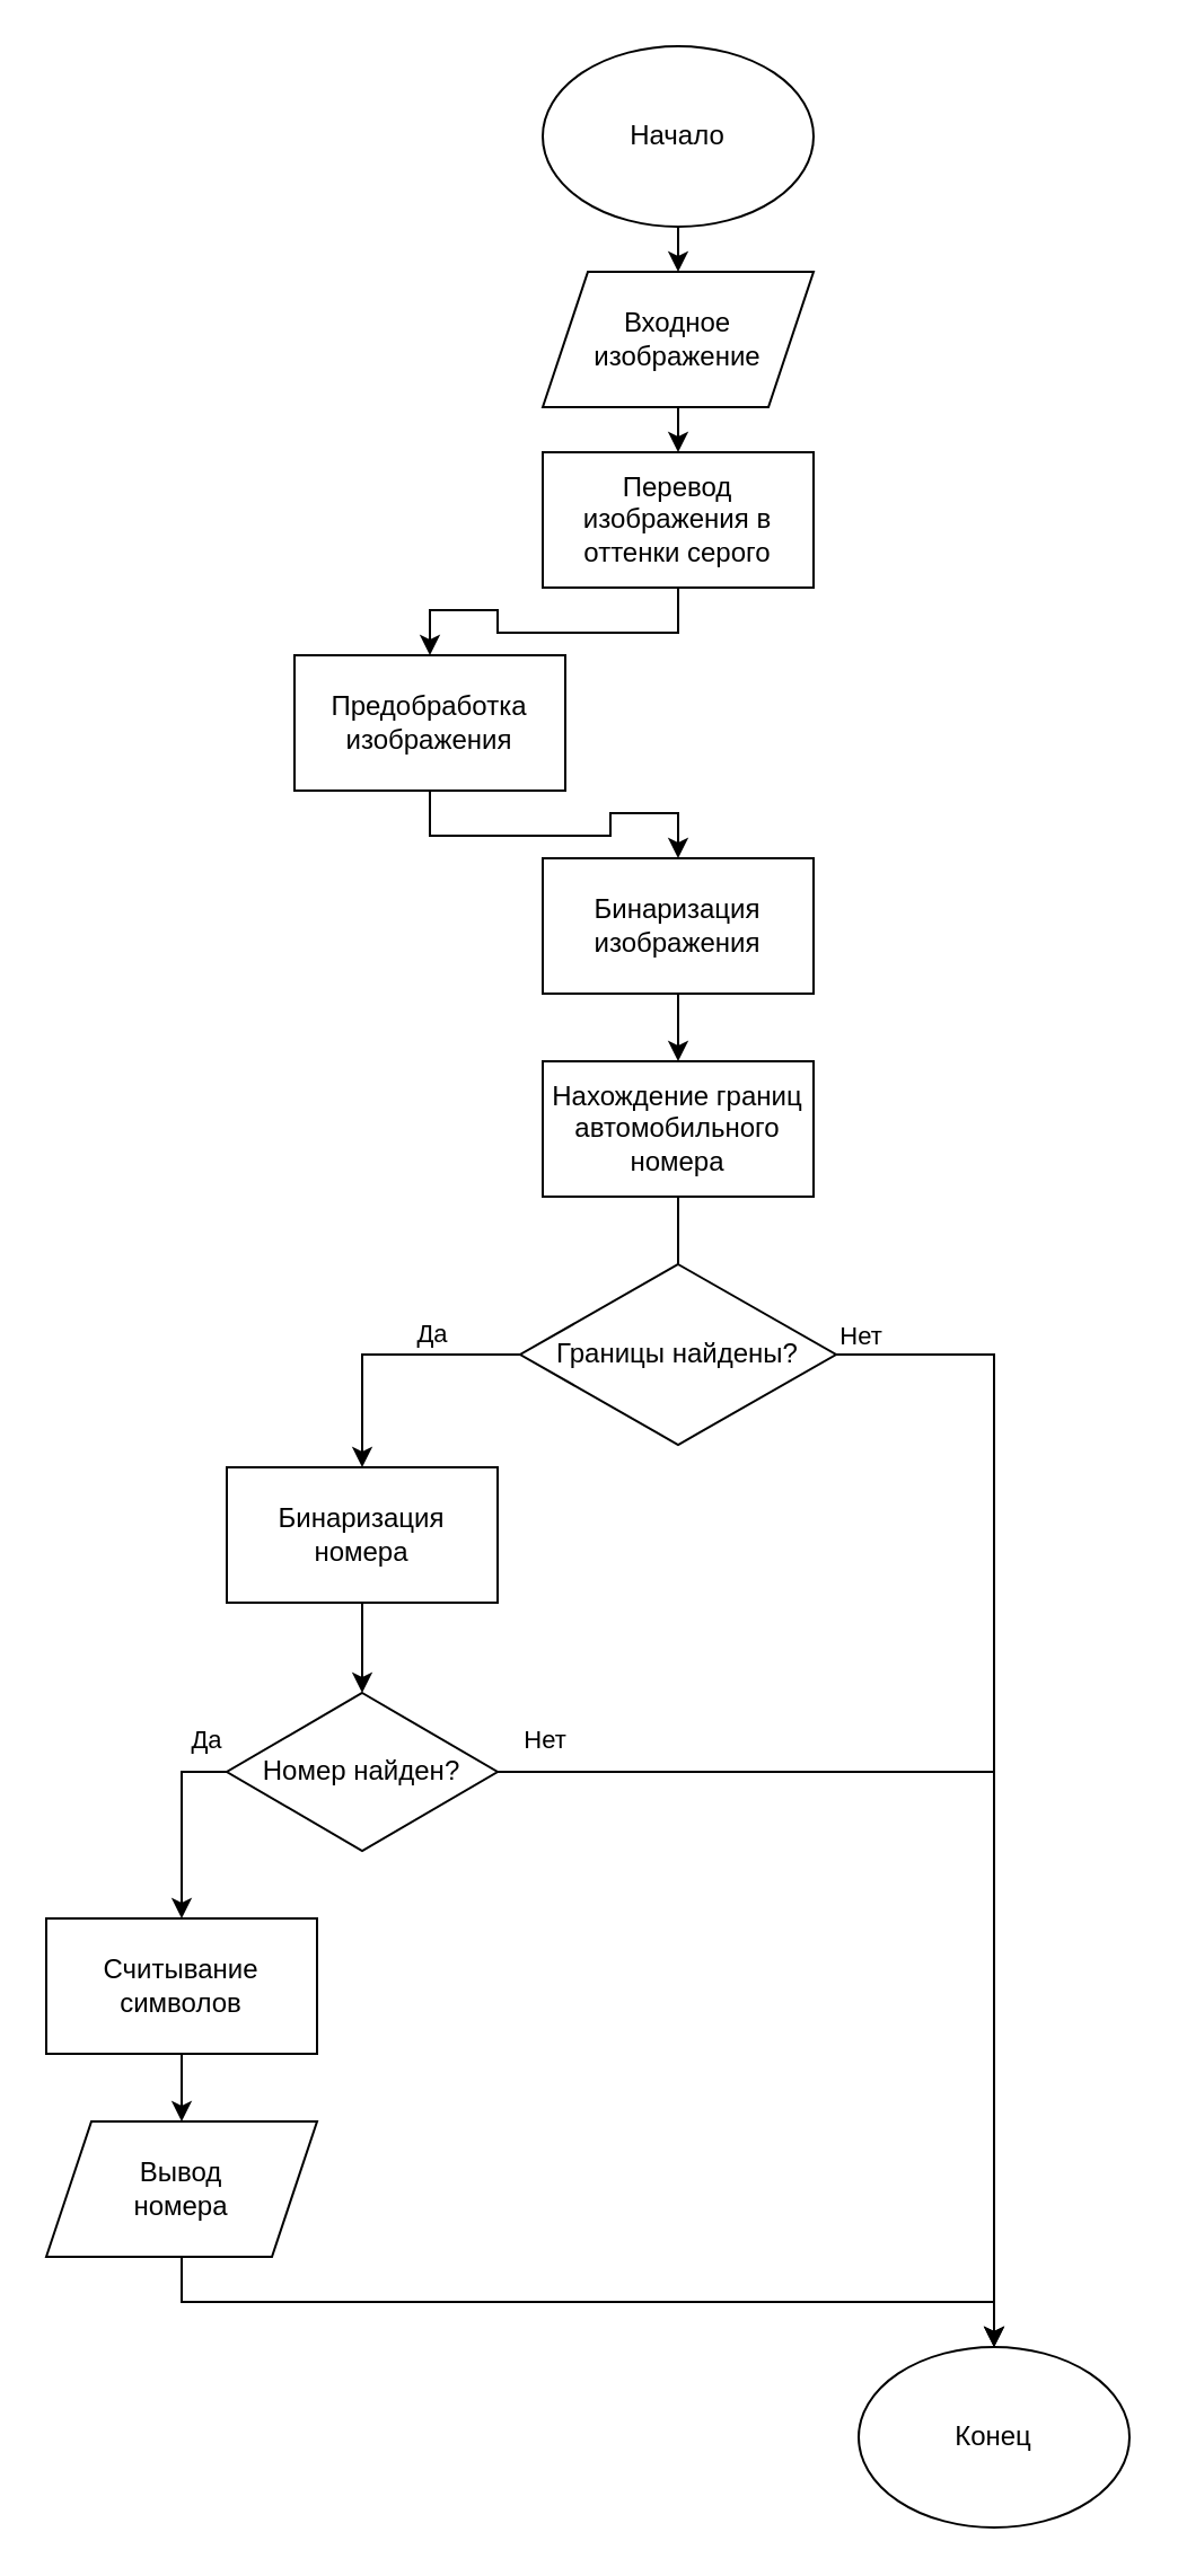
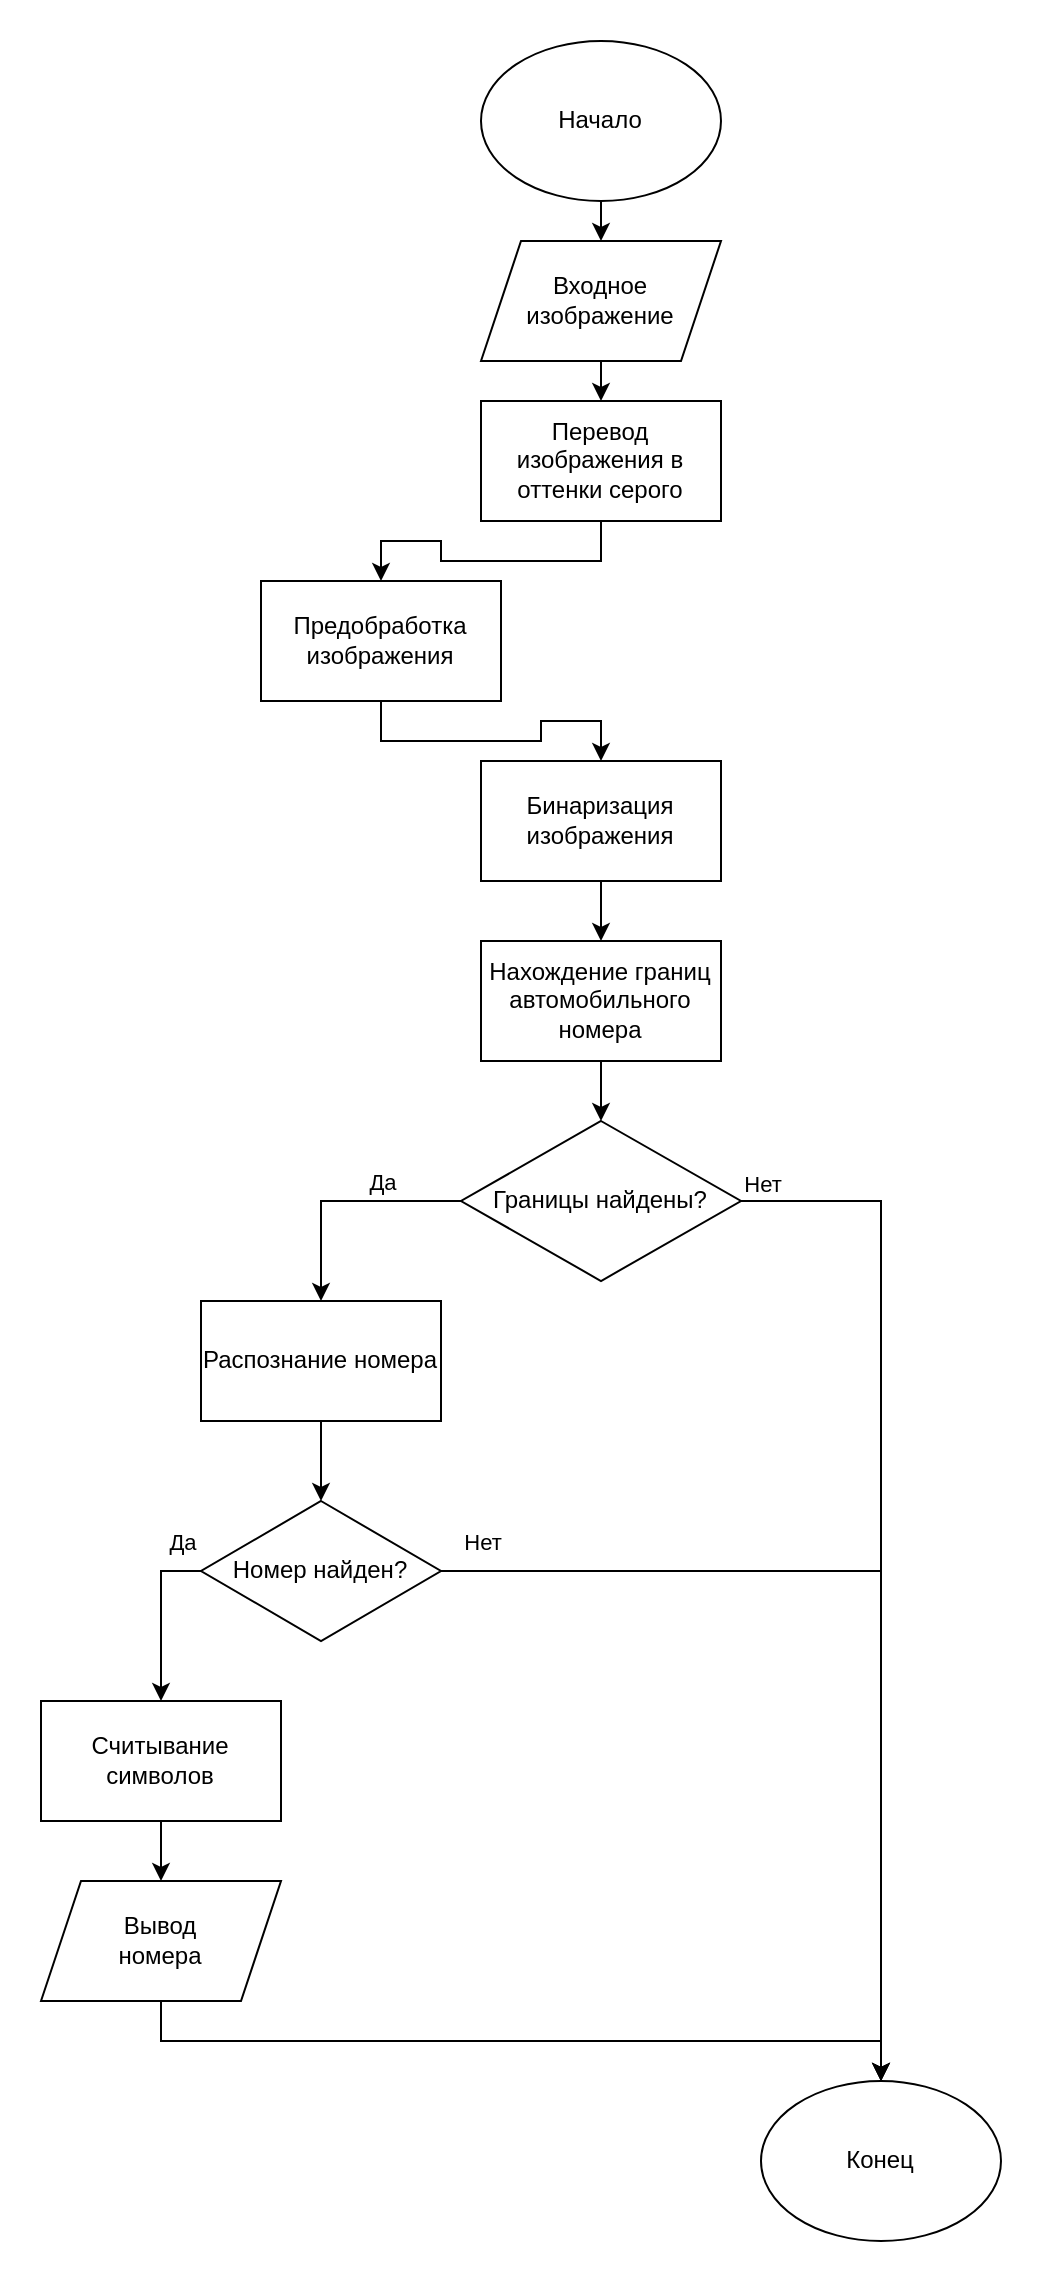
- <mxCell id="18" style="edgeStyle=orthogonalEdgeStyle;rounded=0;orthogonalLoop=1;jettySize=auto;html=1;exitX=0.5;exitY=1;exitDx=0;exitDy=0;entryX=0.5;entryY=0;entryDx=0;entryDy=0;endArrow=none;" edge="1" parent="1" source="19" target="13"><mxGeometry relative="1" as="geometry" /></mxCell>
+ <mxCell id="18" style="edgeStyle=orthogonalEdgeStyle;rounded=0;orthogonalLoop=1;jettySize=auto;html=1;exitX=0.5;exitY=1;exitDx=0;exitDy=0;entryX=0.5;entryY=0;entryDx=0;entryDy=0;" edge="1" parent="1" source="19" target="13"><mxGeometry relative="1" as="geometry" /></mxCell>
- <mxCell id="21" value="Бинаризация номера" style="rounded=0;whiteSpace=wrap;html=1;" parent="1" vertex="1"><mxGeometry x="100" y="650" width="120" height="60" as="geometry" /></mxCell>
+ <mxCell id="21" value="Распознание номера" style="rounded=0;whiteSpace=wrap;html=1;" parent="1" vertex="1"><mxGeometry x="100" y="650" width="120" height="60" as="geometry" /></mxCell>
